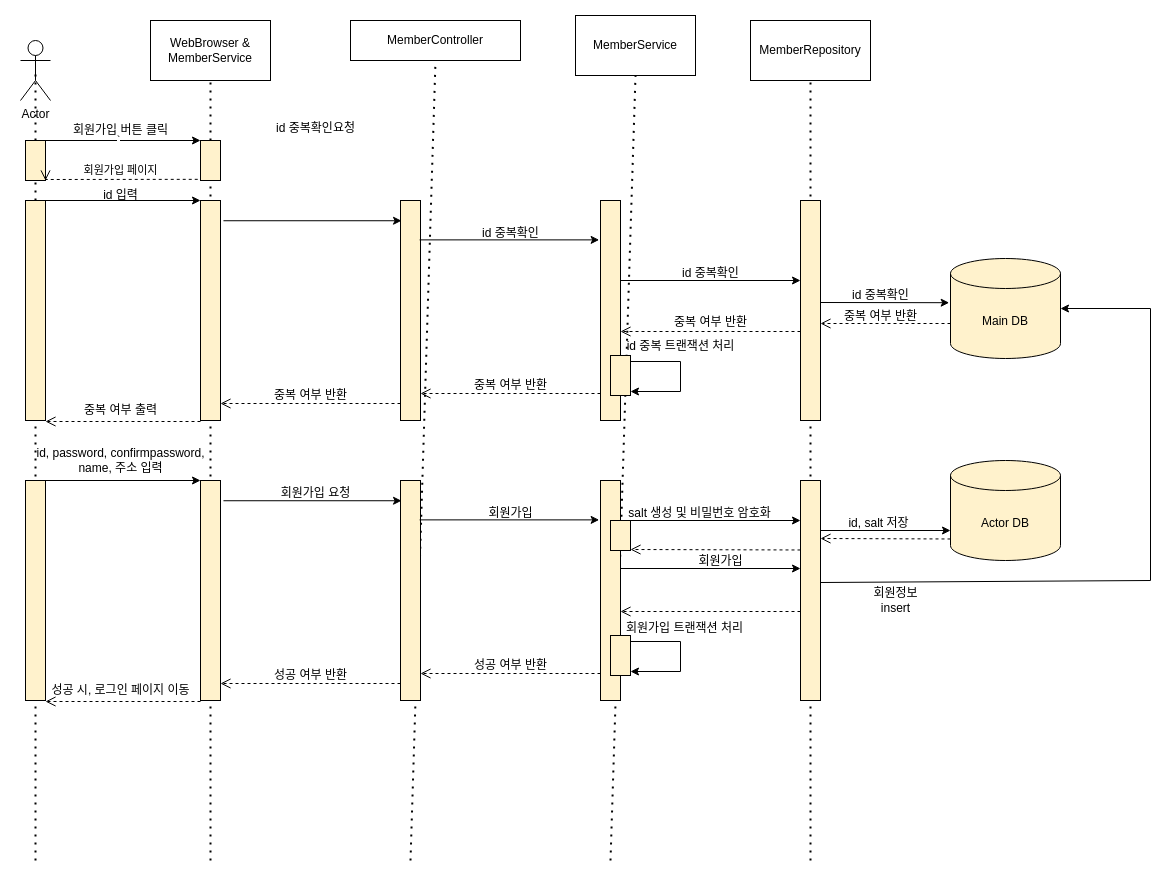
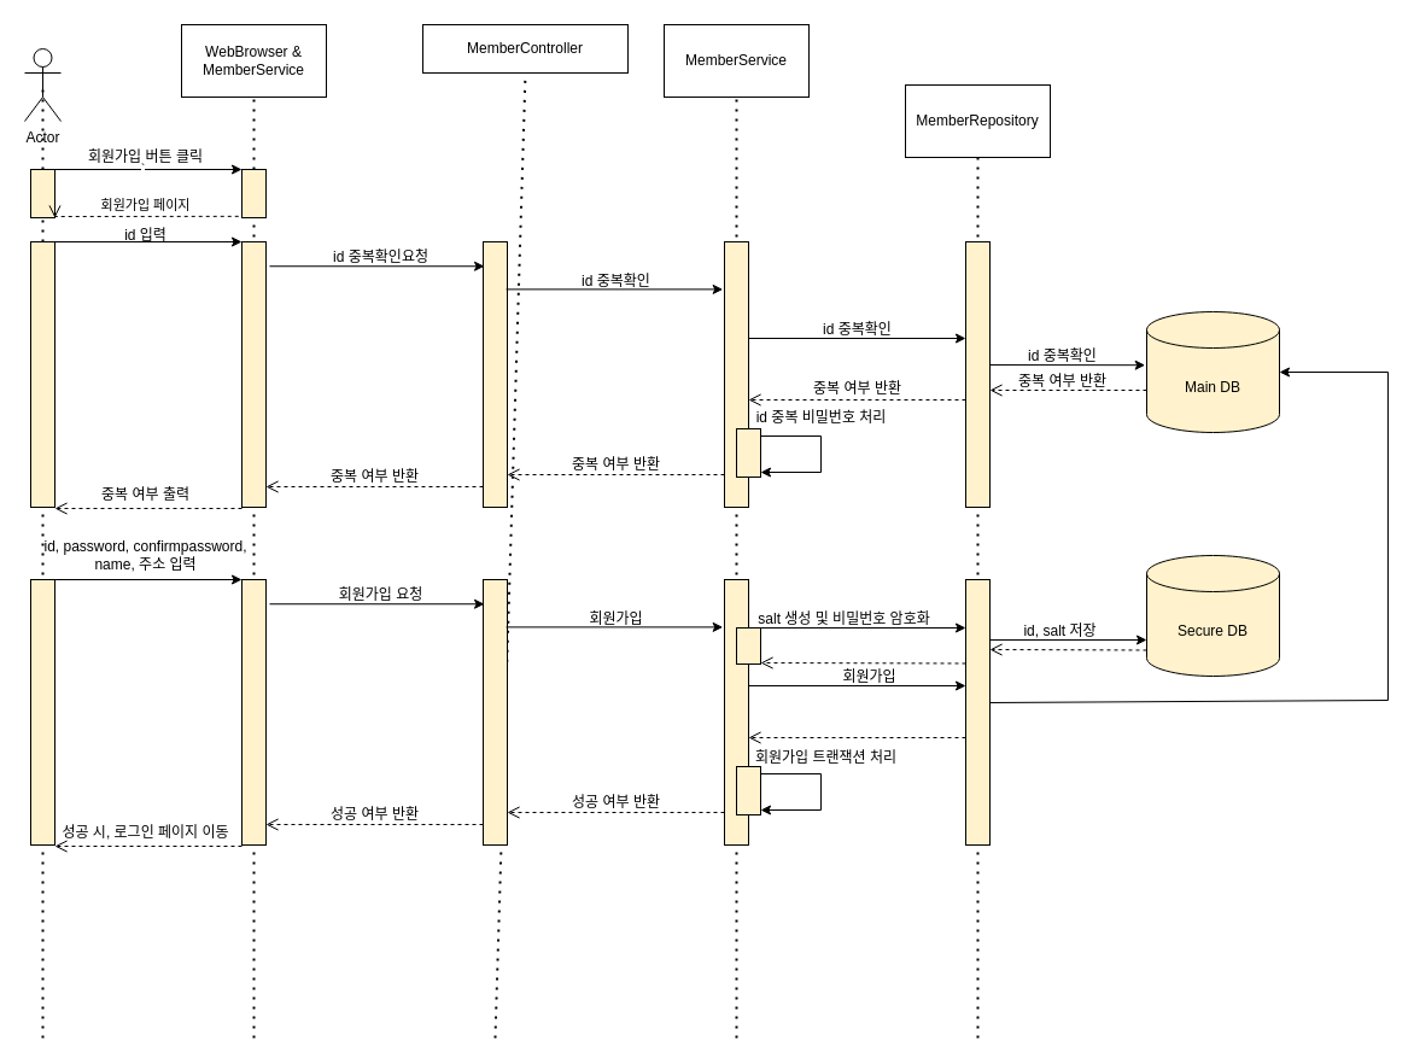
- <mxCell id="12" value="MemberService" style="rounded=0;whiteSpace=wrap;html=1;" vertex="1" parent="1"><mxGeometry x="575" y="15" width="120" height="60" as="geometry" /></mxCell>
+ <mxCell id="12" value="MemberService" style="rounded=0;whiteSpace=wrap;html=1;" vertex="1" parent="1"><mxGeometry x="550" y="20" width="120" height="60" as="geometry" /></mxCell>
- <mxCell id="15" value="MemberRepository" style="rounded=0;whiteSpace=wrap;html=1;" vertex="1" parent="1"><mxGeometry x="750" y="20" width="120" height="60" as="geometry" /></mxCell>
+ <mxCell id="15" value="MemberRepository" style="rounded=0;whiteSpace=wrap;html=1;" vertex="1" parent="1"><mxGeometry x="750" y="70" width="120" height="60" as="geometry" /></mxCell>
- <mxCell id="25" value="id 중복확인요청" style="text;html=1;align=center;verticalAlign=middle;resizable=0;points=[];autosize=1;strokeColor=none;fillColor=none;" vertex="1" parent="1"><mxGeometry x="260" y="113" width="110" height="30" as="geometry" /></mxCell>
+ <mxCell id="25" value="id 중복확인요청" style="text;html=1;align=center;verticalAlign=middle;resizable=0;points=[];autosize=1;strokeColor=none;fillColor=none;" vertex="1" parent="1"><mxGeometry x="260" y="198" width="110" height="30" as="geometry" /></mxCell>
- <mxCell id="32" value="id 중복 트랜잭션 처리" style="text;html=1;align=center;verticalAlign=middle;resizable=0;points=[];autosize=1;strokeColor=none;fillColor=none;" vertex="1" parent="1"><mxGeometry x="610" y="331" width="140" height="30" as="geometry" /></mxCell>
+ <mxCell id="32" value="id 중복 비밀번호 처리" style="text;html=1;align=center;verticalAlign=middle;resizable=0;points=[];autosize=1;strokeColor=none;fillColor=none;" vertex="1" parent="1"><mxGeometry x="610" y="331" width="140" height="30" as="geometry" /></mxCell>
- <mxCell id="75" value="Actor DB" style="shape=cylinder3;whiteSpace=wrap;html=1;boundedLbl=1;backgroundOutline=1;size=15;fillColor=#FFF2CC;" vertex="1" parent="1"><mxGeometry x="950" y="460" width="110" height="100" as="geometry" /></mxCell>
+ <mxCell id="75" value="Secure DB" style="shape=cylinder3;whiteSpace=wrap;html=1;boundedLbl=1;backgroundOutline=1;size=15;fillColor=#FFF2CC;" vertex="1" parent="1"><mxGeometry x="950" y="460" width="110" height="100" as="geometry" /></mxCell>
- <mxCell id="64" value="회원정보&lt;br&gt;insert" style="text;html=1;align=center;verticalAlign=middle;resizable=0;points=[];autosize=1;strokeColor=none;fillColor=none;" vertex="1" parent="1"><mxGeometry x="860" y="580" width="70" height="40" as="geometry" /></mxCell>
